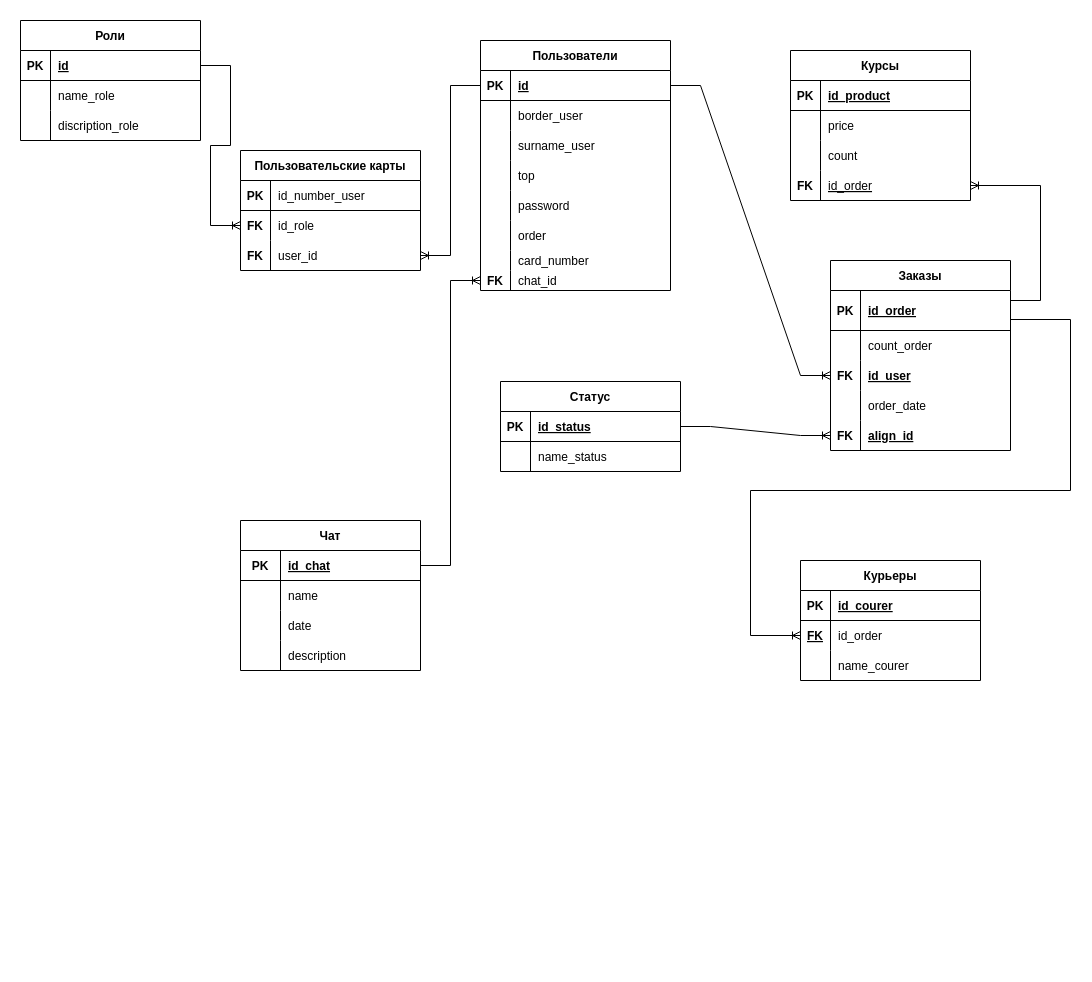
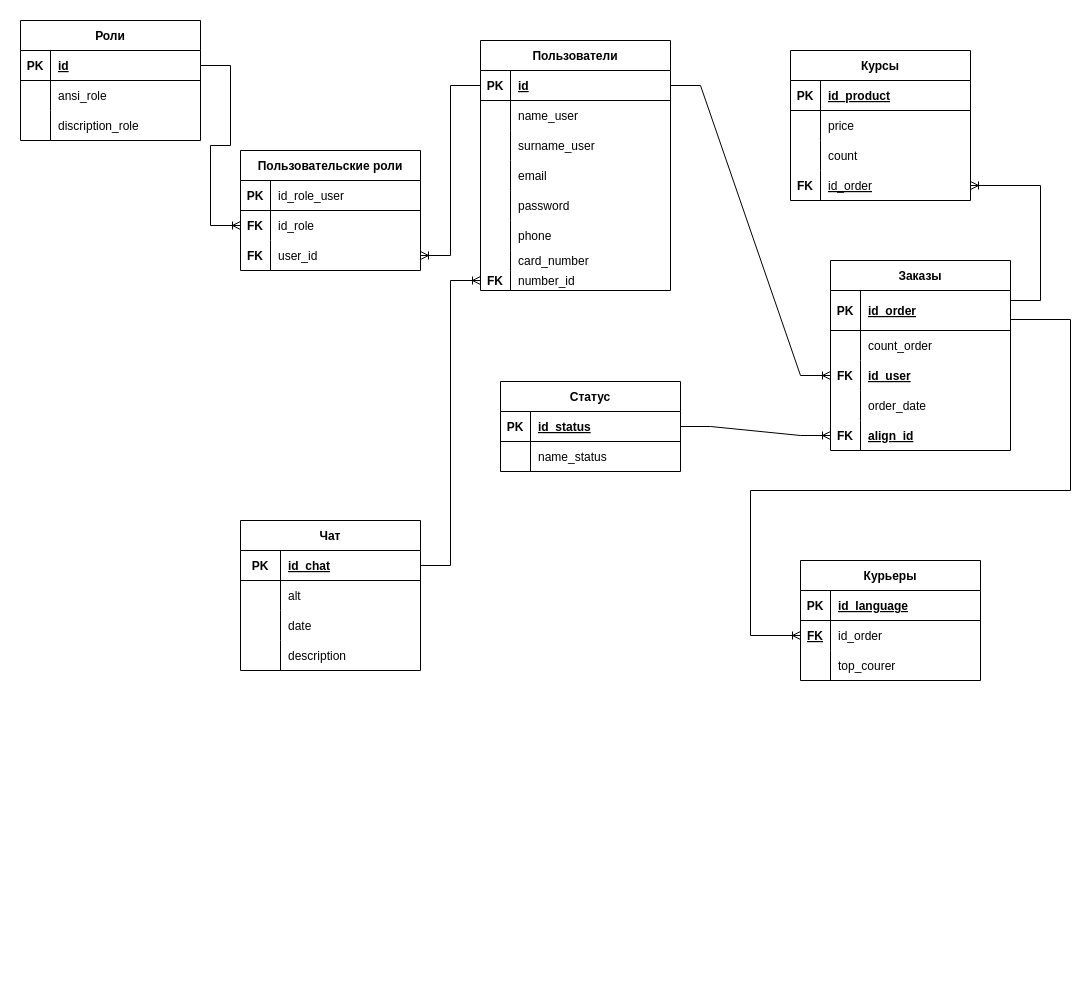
- <mxCell id="53" value="name_role" style="shape=partialRectangle;connectable=0;fillColor=none;top=0;left=0;bottom=0;right=0;align=left;spacingLeft=6;overflow=hidden;" parent="51" vertex="1"><mxGeometry x="30" width="150" height="30" as="geometry"><mxRectangle width="150" height="30" as="alternateBounds" /></mxGeometry></mxCell>
+ <mxCell id="53" value="ansi_role" style="shape=partialRectangle;connectable=0;fillColor=none;top=0;left=0;bottom=0;right=0;align=left;spacingLeft=6;overflow=hidden;" parent="51" vertex="1"><mxGeometry x="30" width="150" height="30" as="geometry"><mxRectangle width="150" height="30" as="alternateBounds" /></mxGeometry></mxCell>
- <mxCell id="21" value="border_user" style="shape=partialRectangle;connectable=0;fillColor=none;top=0;left=0;bottom=0;right=0;align=left;spacingLeft=6;overflow=hidden;" parent="19" vertex="1"><mxGeometry x="30" width="160" height="30" as="geometry"><mxRectangle width="160" height="30" as="alternateBounds" /></mxGeometry></mxCell>
+ <mxCell id="21" value="name_user" style="shape=partialRectangle;connectable=0;fillColor=none;top=0;left=0;bottom=0;right=0;align=left;spacingLeft=6;overflow=hidden;" parent="19" vertex="1"><mxGeometry x="30" width="160" height="30" as="geometry"><mxRectangle width="160" height="30" as="alternateBounds" /></mxGeometry></mxCell>
- <mxCell id="98" value="Пользовательские карты" style="shape=table;startSize=30;container=1;collapsible=1;childLayout=tableLayout;fixedRows=1;rowLines=0;fontStyle=1;align=center;resizeLast=1;" parent="1" vertex="1"><mxGeometry x="240" y="150" width="180" height="120" as="geometry" /></mxCell>
+ <mxCell id="98" value="Пользовательские роли" style="shape=table;startSize=30;container=1;collapsible=1;childLayout=tableLayout;fixedRows=1;rowLines=0;fontStyle=1;align=center;resizeLast=1;" parent="1" vertex="1"><mxGeometry x="240" y="150" width="180" height="120" as="geometry" /></mxCell>
- <mxCell id="27" value="top" style="shape=partialRectangle;connectable=0;fillColor=none;top=0;left=0;bottom=0;right=0;align=left;spacingLeft=6;overflow=hidden;" parent="25" vertex="1"><mxGeometry x="30" width="160" height="30" as="geometry"><mxRectangle width="160" height="30" as="alternateBounds" /></mxGeometry></mxCell>
+ <mxCell id="27" value="email" style="shape=partialRectangle;connectable=0;fillColor=none;top=0;left=0;bottom=0;right=0;align=left;spacingLeft=6;overflow=hidden;" parent="25" vertex="1"><mxGeometry x="30" width="160" height="30" as="geometry"><mxRectangle width="160" height="30" as="alternateBounds" /></mxGeometry></mxCell>
- <mxCell id="101" value="id_number_user" style="shape=partialRectangle;connectable=0;fillColor=none;top=0;left=0;bottom=0;right=0;align=left;spacingLeft=6;fontStyle=0;overflow=hidden;" parent="99" vertex="1"><mxGeometry x="30" width="150" height="30" as="geometry"><mxRectangle width="150" height="30" as="alternateBounds" /></mxGeometry></mxCell>
+ <mxCell id="101" value="id_role_user" style="shape=partialRectangle;connectable=0;fillColor=none;top=0;left=0;bottom=0;right=0;align=left;spacingLeft=6;fontStyle=0;overflow=hidden;" parent="99" vertex="1"><mxGeometry x="30" width="150" height="30" as="geometry"><mxRectangle width="150" height="30" as="alternateBounds" /></mxGeometry></mxCell>
- <mxCell id="33" value="order" style="shape=partialRectangle;connectable=0;fillColor=none;top=0;left=0;bottom=0;right=0;align=left;spacingLeft=6;overflow=hidden;" parent="31" vertex="1"><mxGeometry x="30" width="160" height="30" as="geometry"><mxRectangle width="160" height="30" as="alternateBounds" /></mxGeometry></mxCell>
+ <mxCell id="33" value="phone" style="shape=partialRectangle;connectable=0;fillColor=none;top=0;left=0;bottom=0;right=0;align=left;spacingLeft=6;overflow=hidden;" parent="31" vertex="1"><mxGeometry x="30" width="160" height="30" as="geometry"><mxRectangle width="160" height="30" as="alternateBounds" /></mxGeometry></mxCell>
- <mxCell id="39" value="chat_id" style="shape=partialRectangle;connectable=0;fillColor=none;top=0;left=0;bottom=0;right=0;align=left;spacingLeft=6;overflow=hidden;" parent="37" vertex="1"><mxGeometry x="30" width="160" height="20" as="geometry"><mxRectangle width="160" height="20" as="alternateBounds" /></mxGeometry></mxCell>
+ <mxCell id="39" value="number_id" style="shape=partialRectangle;connectable=0;fillColor=none;top=0;left=0;bottom=0;right=0;align=left;spacingLeft=6;overflow=hidden;" parent="37" vertex="1"><mxGeometry x="30" width="160" height="20" as="geometry"><mxRectangle width="160" height="20" as="alternateBounds" /></mxGeometry></mxCell>
- <mxCell id="8" value="name" style="shape=partialRectangle;connectable=0;fillColor=none;top=0;left=0;bottom=0;right=0;align=left;spacingLeft=6;overflow=hidden;" parent="6" vertex="1"><mxGeometry x="40" width="140" height="30" as="geometry"><mxRectangle width="140" height="30" as="alternateBounds" /></mxGeometry></mxCell>
+ <mxCell id="8" value="alt" style="shape=partialRectangle;connectable=0;fillColor=none;top=0;left=0;bottom=0;right=0;align=left;spacingLeft=6;overflow=hidden;" parent="6" vertex="1"><mxGeometry x="40" width="140" height="30" as="geometry"><mxRectangle width="140" height="30" as="alternateBounds" /></mxGeometry></mxCell>
- <mxCell id="78" value="id_courer" style="shape=partialRectangle;connectable=0;fillColor=none;top=0;left=0;bottom=0;right=0;align=left;spacingLeft=6;fontStyle=5;overflow=hidden;" parent="76" vertex="1"><mxGeometry x="30" width="150" height="30" as="geometry"><mxRectangle width="150" height="30" as="alternateBounds" /></mxGeometry></mxCell>
+ <mxCell id="78" value="id_language" style="shape=partialRectangle;connectable=0;fillColor=none;top=0;left=0;bottom=0;right=0;align=left;spacingLeft=6;fontStyle=5;overflow=hidden;" parent="76" vertex="1"><mxGeometry x="30" width="150" height="30" as="geometry"><mxRectangle width="150" height="30" as="alternateBounds" /></mxGeometry></mxCell>
- <mxCell id="84" value="name_courer" style="shape=partialRectangle;connectable=0;fillColor=none;top=0;left=0;bottom=0;right=0;align=left;spacingLeft=6;overflow=hidden;" parent="82" vertex="1"><mxGeometry x="30" width="150" height="30" as="geometry"><mxRectangle width="150" height="30" as="alternateBounds" /></mxGeometry></mxCell>
+ <mxCell id="84" value="top_courer" style="shape=partialRectangle;connectable=0;fillColor=none;top=0;left=0;bottom=0;right=0;align=left;spacingLeft=6;overflow=hidden;" parent="82" vertex="1"><mxGeometry x="30" width="150" height="30" as="geometry"><mxRectangle width="150" height="30" as="alternateBounds" /></mxGeometry></mxCell>
